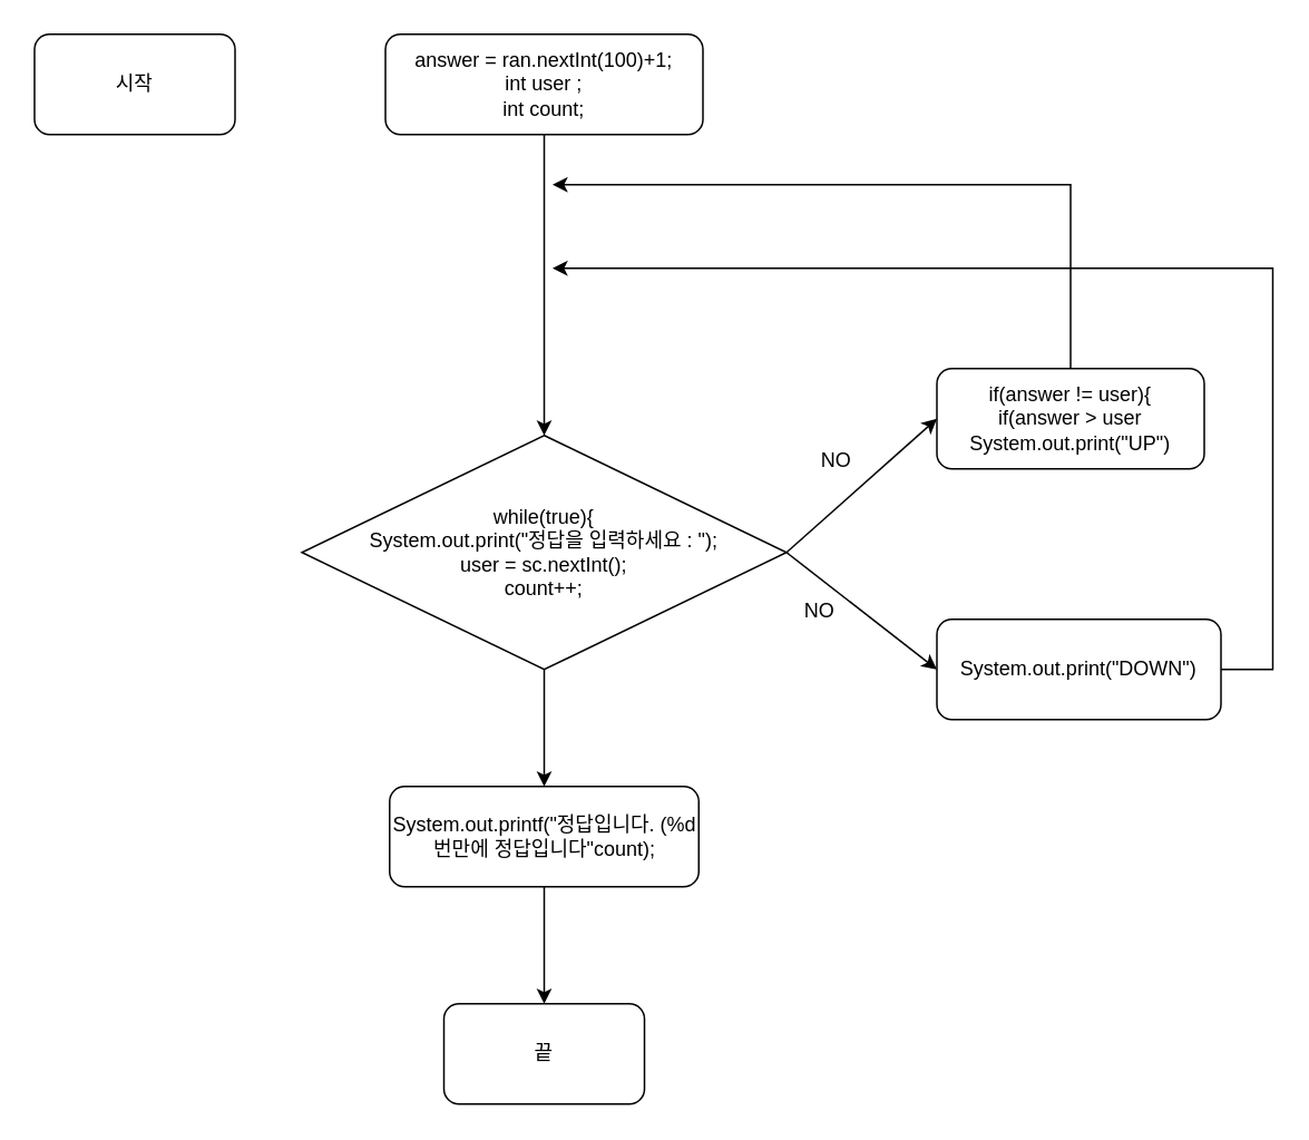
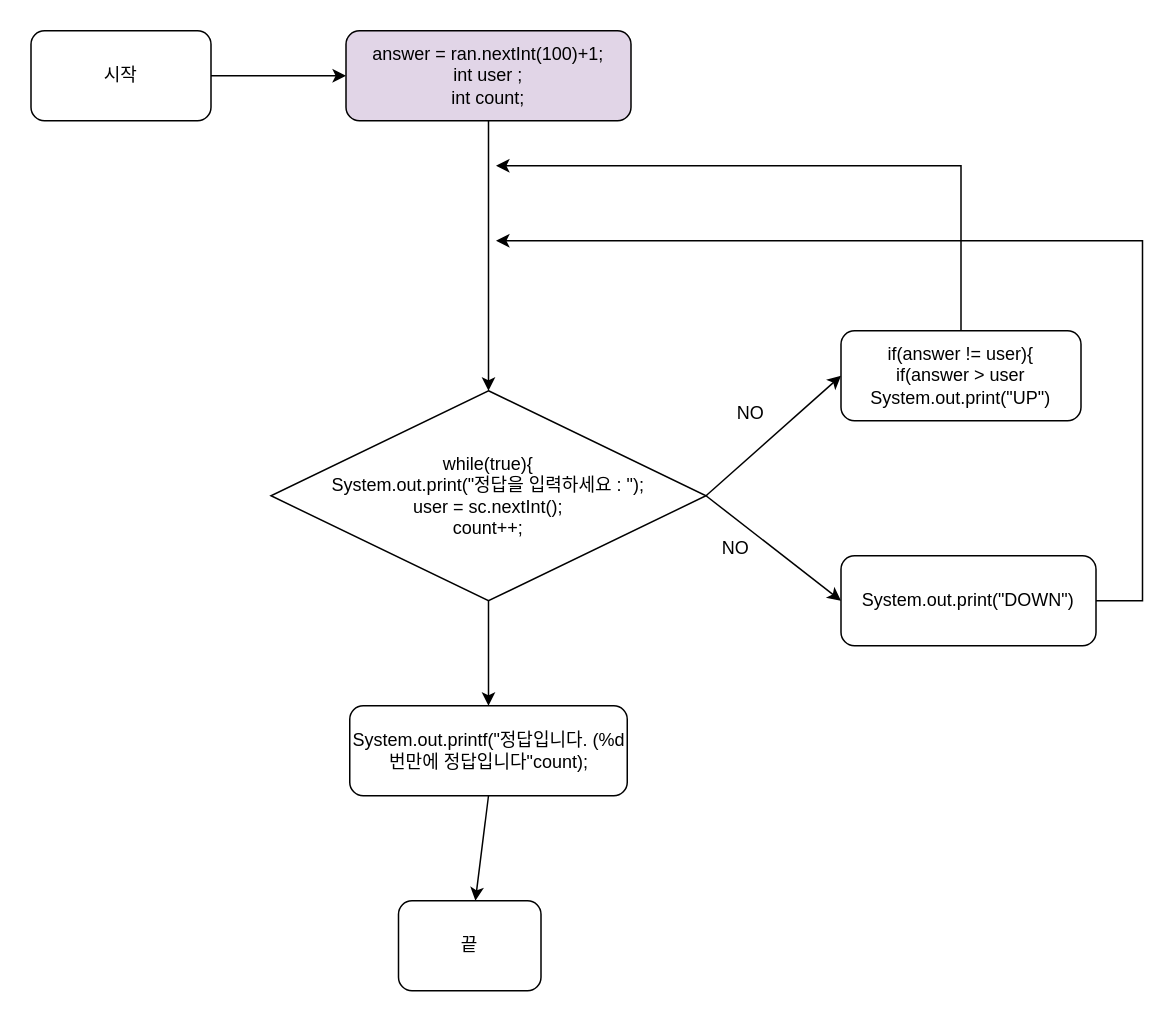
+ <mxCell id="12" value="" style="endArrow=classic;html=1;rounded=0;exitX=1;exitY=0.5;exitDx=0;exitDy=0;entryX=0;entryY=0.5;entryDx=0;entryDy=0;" edge="1" parent="1" source="2" target="3"><mxGeometry width="50" height="50" relative="1" as="geometry"><mxPoint x="400" y="420" as="sourcePoint" /><mxPoint x="450" y="370" as="targetPoint" /></mxGeometry></mxCell>
- <mxCell id="3" value="answer = ran.nextInt(100)+1;&lt;br&gt;int user ;&lt;br&gt;int count;" style="rounded=1;whiteSpace=wrap;html=1;" vertex="1" parent="1"><mxGeometry x="230" y="20" width="190" height="60" as="geometry" /></mxCell>
+ <mxCell id="3" value="answer = ran.nextInt(100)+1;&lt;br&gt;int user ;&lt;br&gt;int count;" style="rounded=1;whiteSpace=wrap;html=1;fillColor=#e1d5e7;" vertex="1" parent="1"><mxGeometry x="230" y="20" width="190" height="60" as="geometry" /></mxCell>
- <mxCell id="18" value="끝" style="rounded=1;whiteSpace=wrap;html=1;" vertex="1" parent="1"><mxGeometry x="265" y="600" width="120" height="60" as="geometry" /></mxCell>
+ <mxCell id="18" value="끝" style="rounded=1;whiteSpace=wrap;html=1;" vertex="1" parent="1"><mxGeometry x="265" y="600" width="95" height="60" as="geometry" /></mxCell>
